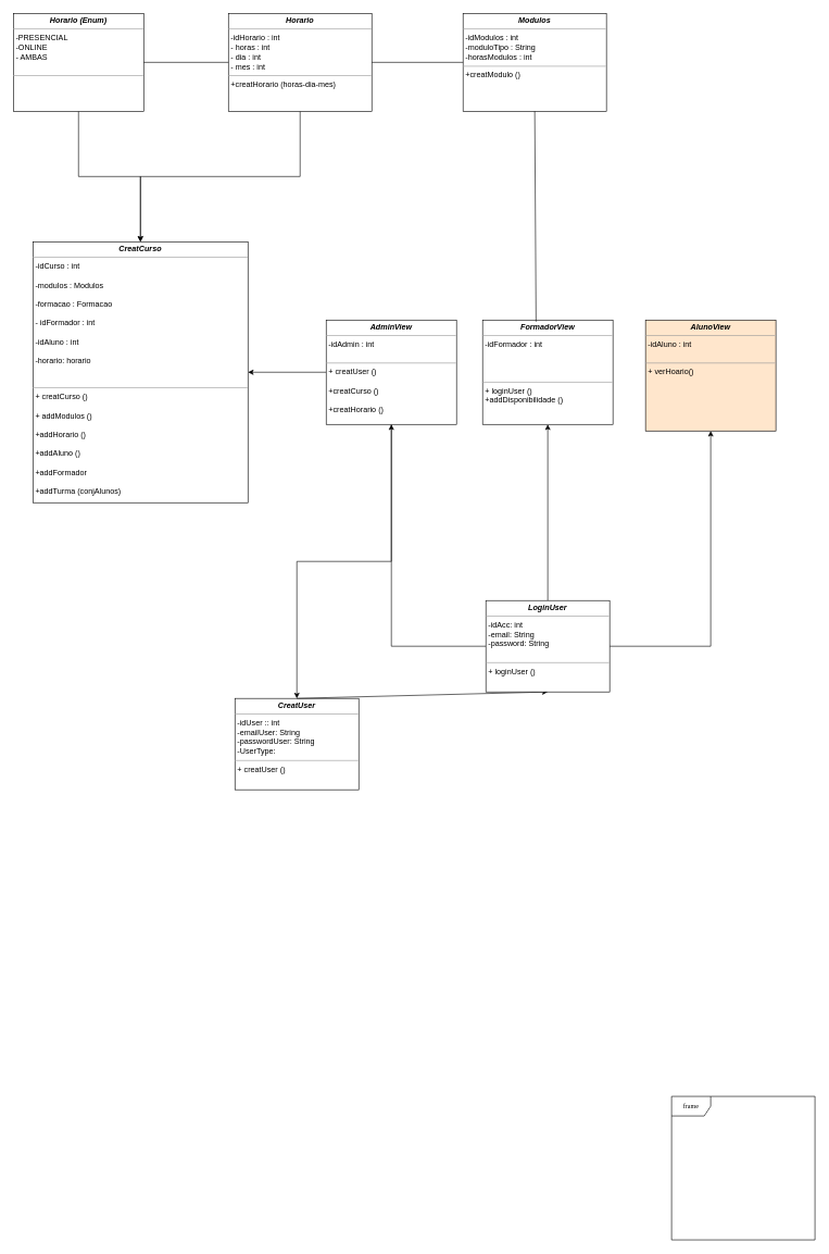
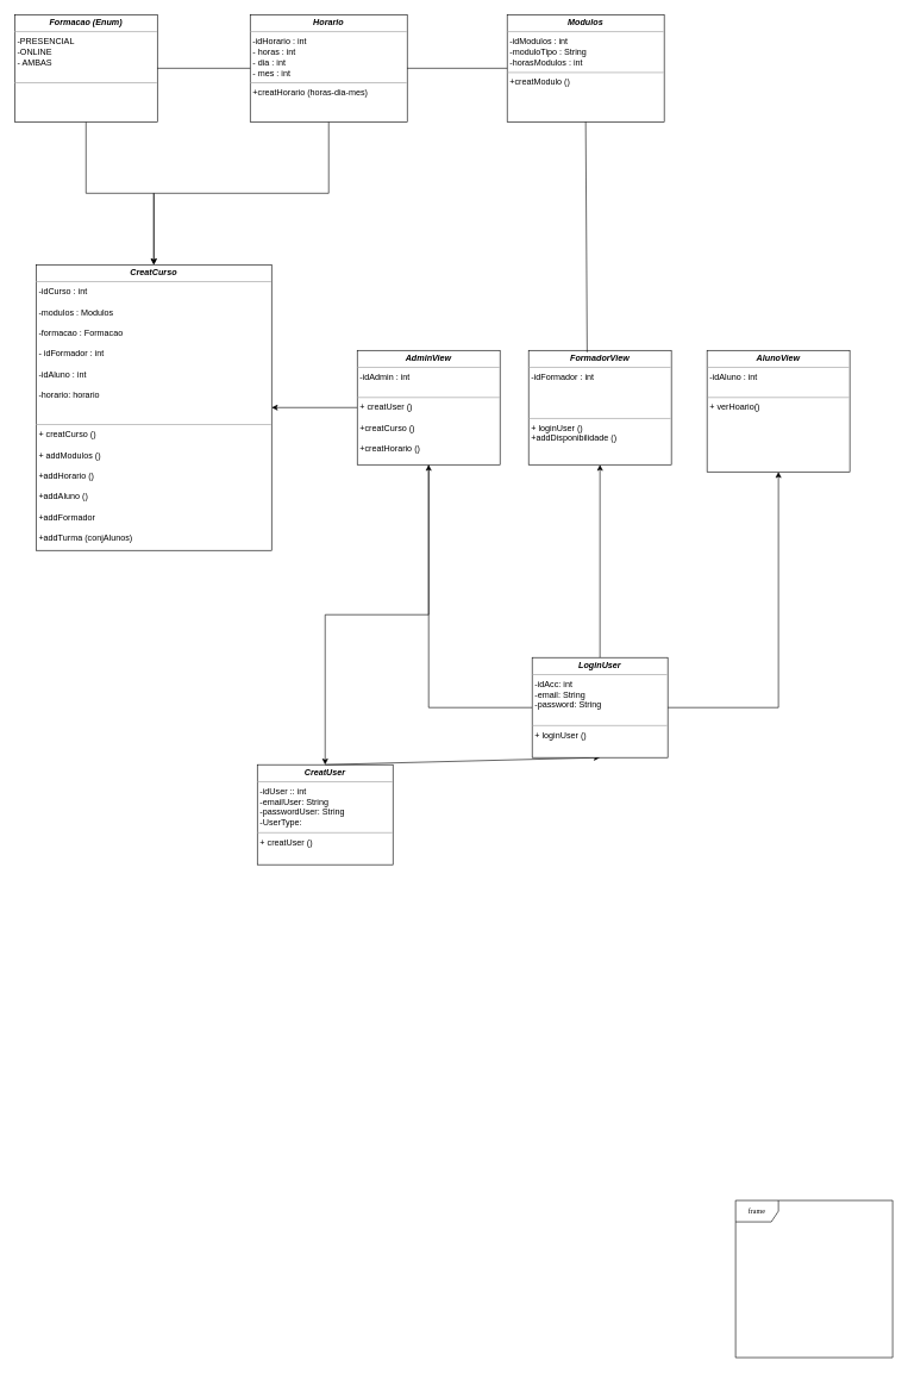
- <mxCell id="16" value="&lt;p style=&quot;margin:0px;margin-top:4px;text-align:center;&quot;&gt;&lt;b&gt;&lt;i&gt;Horario (Enum)&lt;/i&gt;&lt;/b&gt;&lt;/p&gt;&lt;hr size=&quot;1&quot;&gt;&lt;p style=&quot;margin:0px;margin-left:4px;&quot;&gt;-PRESENCIAL&amp;nbsp;&lt;/p&gt;&lt;p style=&quot;margin:0px;margin-left:4px;&quot;&gt;-ONLINE&lt;/p&gt;&lt;p style=&quot;margin:0px;margin-left:4px;&quot;&gt;- AMBAS&lt;/p&gt;&lt;p style=&quot;margin:0px;margin-left:4px;&quot;&gt;&lt;br&gt;&lt;/p&gt;&lt;hr size=&quot;1&quot;&gt;&lt;p style=&quot;margin:0px;margin-left:4px;&quot;&gt;&lt;br&gt;&lt;/p&gt;&lt;p style=&quot;margin:0px;margin-left:4px;&quot;&gt;&lt;br&gt;&lt;/p&gt;" style="verticalAlign=top;align=left;overflow=fill;fontSize=12;fontFamily=Helvetica;html=1;rounded=0;shadow=0;comic=0;labelBackgroundColor=none;strokeWidth=1" vertex="1" parent="1"><mxGeometry x="20" y="20" width="200" height="150" as="geometry" /></mxCell>
+ <mxCell id="16" value="&lt;p style=&quot;margin:0px;margin-top:4px;text-align:center;&quot;&gt;&lt;b&gt;&lt;i&gt;Formacao (Enum)&lt;/i&gt;&lt;/b&gt;&lt;/p&gt;&lt;hr size=&quot;1&quot;&gt;&lt;p style=&quot;margin:0px;margin-left:4px;&quot;&gt;-PRESENCIAL&amp;nbsp;&lt;/p&gt;&lt;p style=&quot;margin:0px;margin-left:4px;&quot;&gt;-ONLINE&lt;/p&gt;&lt;p style=&quot;margin:0px;margin-left:4px;&quot;&gt;- AMBAS&lt;/p&gt;&lt;p style=&quot;margin:0px;margin-left:4px;&quot;&gt;&lt;br&gt;&lt;/p&gt;&lt;hr size=&quot;1&quot;&gt;&lt;p style=&quot;margin:0px;margin-left:4px;&quot;&gt;&lt;br&gt;&lt;/p&gt;&lt;p style=&quot;margin:0px;margin-left:4px;&quot;&gt;&lt;br&gt;&lt;/p&gt;" style="verticalAlign=top;align=left;overflow=fill;fontSize=12;fontFamily=Helvetica;html=1;rounded=0;shadow=0;comic=0;labelBackgroundColor=none;strokeWidth=1" vertex="1" parent="1"><mxGeometry x="20" y="20" width="200" height="150" as="geometry" /></mxCell>
- <mxCell id="10" value="&lt;p style=&quot;margin:0px;margin-top:4px;text-align:center;&quot;&gt;&lt;b&gt;&lt;i&gt;AlunoView&lt;/i&gt;&lt;/b&gt;&lt;/p&gt;&lt;hr size=&quot;1&quot;&gt;&lt;p style=&quot;margin:0px;margin-left:4px;&quot;&gt;-idAluno : int&lt;/p&gt;&lt;p style=&quot;margin:0px;margin-left:4px;&quot;&gt;&lt;br&gt;&lt;/p&gt;&lt;hr size=&quot;1&quot;&gt;&lt;p style=&quot;margin:0px;margin-left:4px;&quot;&gt;+ verHoario()&lt;/p&gt;&lt;p style=&quot;margin:0px;margin-left:4px;&quot;&gt;&lt;br&gt;&lt;/p&gt;" style="verticalAlign=top;align=left;overflow=fill;fontSize=12;fontFamily=Helvetica;html=1;rounded=0;shadow=0;comic=0;labelBackgroundColor=none;strokeWidth=1;fillColor=#ffe6cc;" vertex="1" parent="1"><mxGeometry x="990" y="490" width="200" height="170" as="geometry" /></mxCell>
+ <mxCell id="10" value="&lt;p style=&quot;margin:0px;margin-top:4px;text-align:center;&quot;&gt;&lt;b&gt;&lt;i&gt;AlunoView&lt;/i&gt;&lt;/b&gt;&lt;/p&gt;&lt;hr size=&quot;1&quot;&gt;&lt;p style=&quot;margin:0px;margin-left:4px;&quot;&gt;-idAluno : int&lt;/p&gt;&lt;p style=&quot;margin:0px;margin-left:4px;&quot;&gt;&lt;br&gt;&lt;/p&gt;&lt;hr size=&quot;1&quot;&gt;&lt;p style=&quot;margin:0px;margin-left:4px;&quot;&gt;+ verHoario()&lt;/p&gt;&lt;p style=&quot;margin:0px;margin-left:4px;&quot;&gt;&lt;br&gt;&lt;/p&gt;" style="verticalAlign=top;align=left;overflow=fill;fontSize=12;fontFamily=Helvetica;html=1;rounded=0;shadow=0;comic=0;labelBackgroundColor=none;strokeWidth=1" vertex="1" parent="1"><mxGeometry x="990" y="490" width="200" height="170" as="geometry" /></mxCell>
